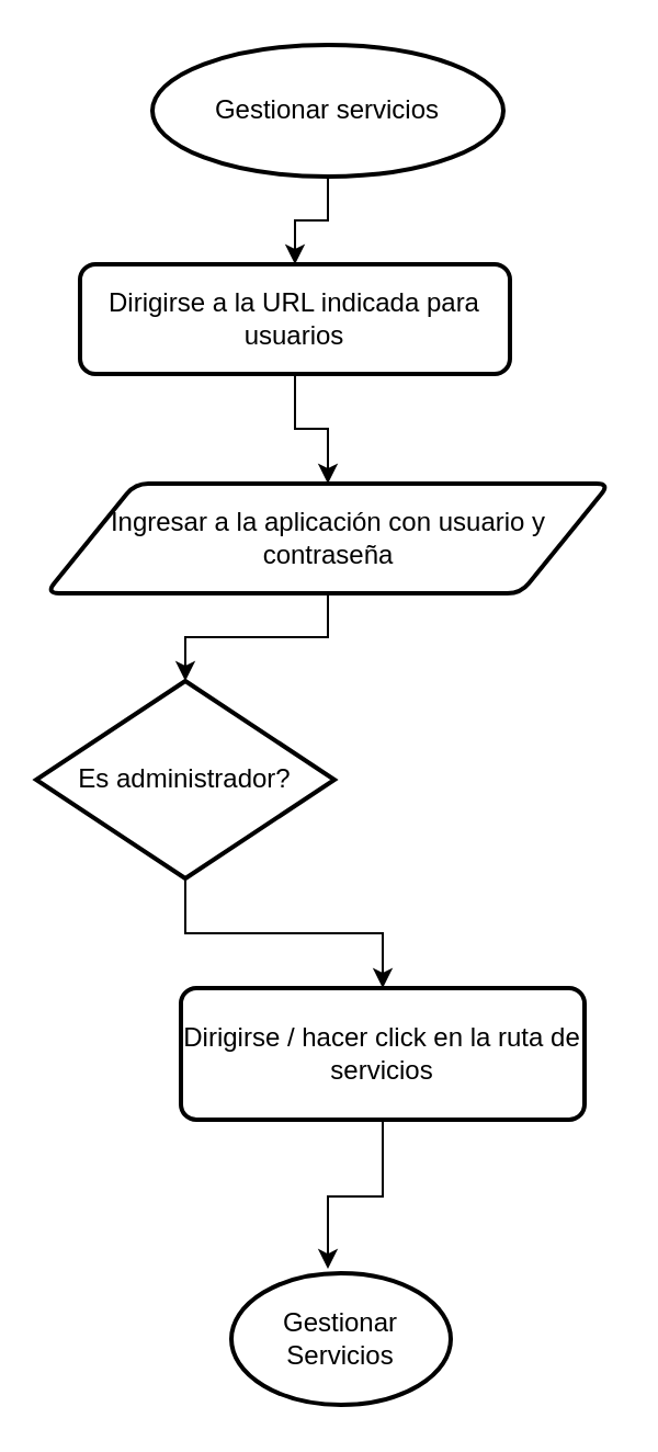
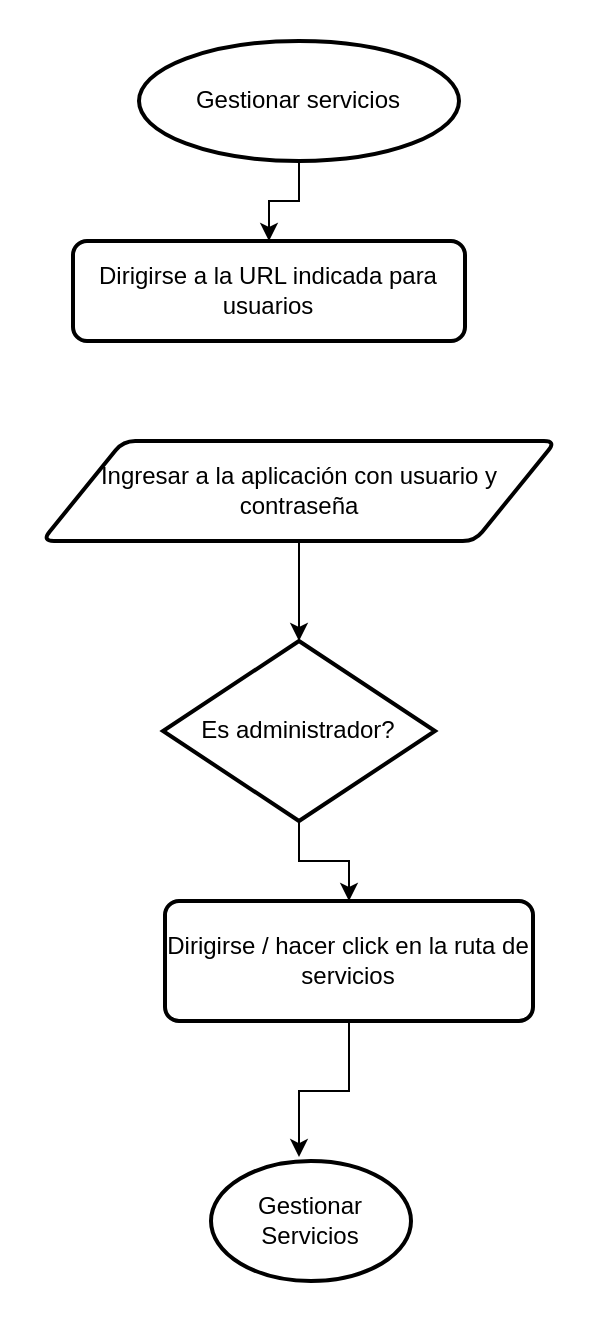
- <mxCell id="4" style="edgeStyle=orthogonalEdgeStyle;rounded=0;orthogonalLoop=1;jettySize=auto;html=1;entryX=0.5;entryY=0;entryDx=0;entryDy=0;" edge="1" parent="1" source="5" target="7"><mxGeometry relative="1" as="geometry" /></mxCell>
- <mxCell id="9" value="Es administrador?" style="strokeWidth=2;html=1;shape=mxgraph.flowchart.decision;whiteSpace=wrap;" vertex="1" parent="1"><mxGeometry x="16" y="310" width="136" height="90" as="geometry" /></mxCell>
+ <mxCell id="9" value="Es administrador?" style="strokeWidth=2;html=1;shape=mxgraph.flowchart.decision;whiteSpace=wrap;" vertex="1" parent="1"><mxGeometry x="81" y="320" width="136" height="90" as="geometry" /></mxCell>
